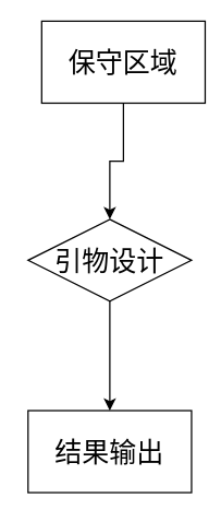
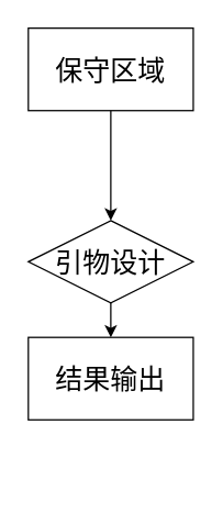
- <mxCell id="3" value="保守区域" style="rounded=0;whiteSpace=wrap;html=1;fontSize=20;" vertex="1" parent="1"><mxGeometry x="30" y="15" width="120" height="60" as="geometry" /></mxCell>
+ <mxCell id="3" value="保守区域" style="rounded=0;whiteSpace=wrap;html=1;fontSize=20;" vertex="1" parent="1"><mxGeometry x="20" y="20" width="120" height="60" as="geometry" /></mxCell>
- <mxCell id="6" value="结果输出" style="rounded=0;whiteSpace=wrap;html=1;fontSize=20;" vertex="1" parent="1"><mxGeometry x="20" y="300" width="120" height="60" as="geometry" /></mxCell>
+ <mxCell id="6" value="结果输出" style="rounded=0;whiteSpace=wrap;html=1;fontSize=20;" vertex="1" parent="1"><mxGeometry x="20" y="245" width="120" height="60" as="geometry" /></mxCell>
